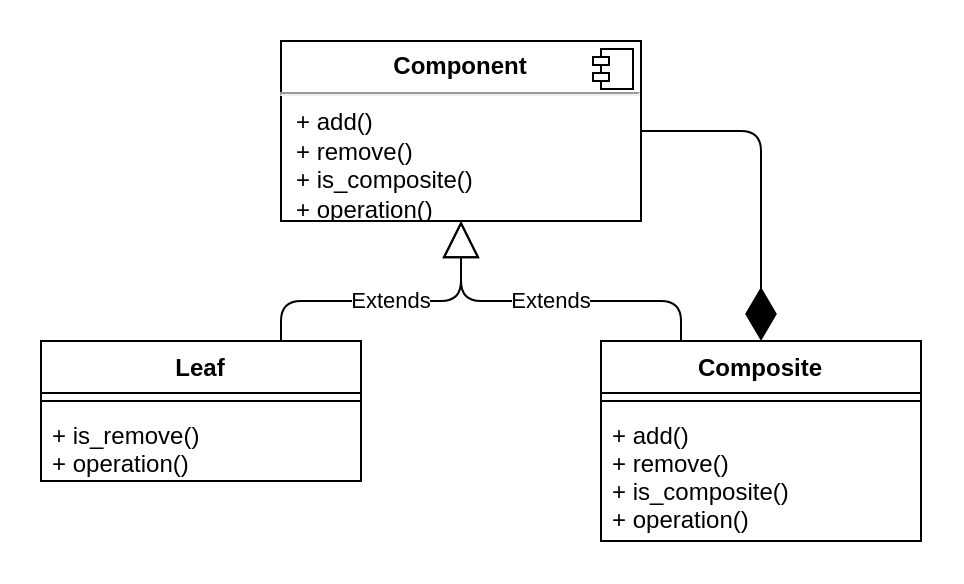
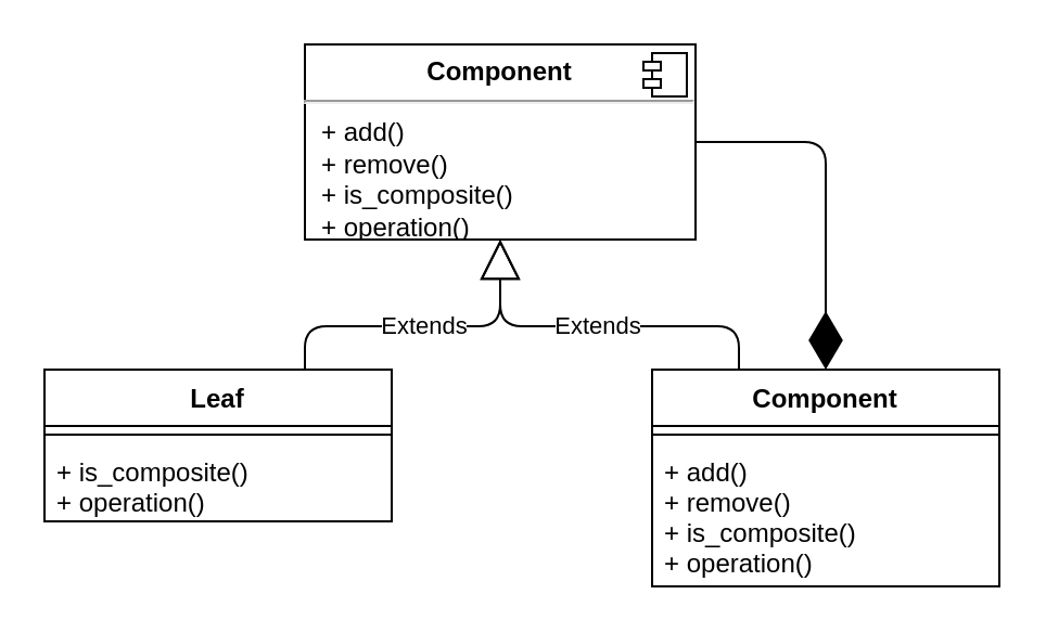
- <mxCell id="8" value="Composite" style="swimlane;fontStyle=1;align=center;verticalAlign=top;childLayout=stackLayout;horizontal=1;startSize=26;horizontalStack=0;resizeParent=1;resizeParentMax=0;resizeLast=0;collapsible=1;marginBottom=0;" vertex="1" parent="1"><mxGeometry x="300" y="170" width="160" height="100" as="geometry" /></mxCell>
+ <mxCell id="8" value="Component" style="swimlane;fontStyle=1;align=center;verticalAlign=top;childLayout=stackLayout;horizontal=1;startSize=26;horizontalStack=0;resizeParent=1;resizeParentMax=0;resizeLast=0;collapsible=1;marginBottom=0;" vertex="1" parent="1"><mxGeometry x="300" y="170" width="160" height="100" as="geometry" /></mxCell>
- <mxCell id="7" value="+ is_remove()&#10;+ operation()" style="text;strokeColor=none;fillColor=none;align=left;verticalAlign=top;spacingLeft=4;spacingRight=4;overflow=hidden;rotatable=0;points=[[0,0.5],[1,0.5]];portConstraint=eastwest;" vertex="1" parent="5"><mxGeometry y="34" width="160" height="36" as="geometry" /></mxCell>
+ <mxCell id="7" value="+ is_composite()&#10;+ operation()" style="text;strokeColor=none;fillColor=none;align=left;verticalAlign=top;spacingLeft=4;spacingRight=4;overflow=hidden;rotatable=0;points=[[0,0.5],[1,0.5]];portConstraint=eastwest;" vertex="1" parent="5"><mxGeometry y="34" width="160" height="36" as="geometry" /></mxCell>
